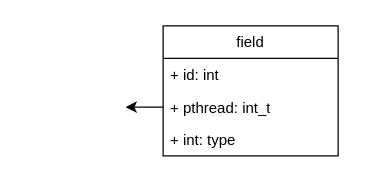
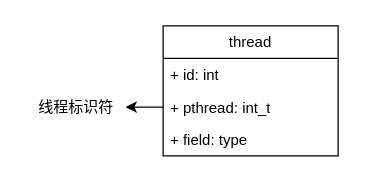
- <mxCell id="2" value="field" style="swimlane;fontStyle=0;childLayout=stackLayout;horizontal=1;startSize=26;fillColor=none;horizontalStack=0;resizeParent=1;resizeParentMax=0;resizeLast=0;collapsible=1;marginBottom=0;whiteSpace=wrap;html=1;" vertex="1" parent="1"><mxGeometry x="130" y="20" width="140" height="104" as="geometry" /></mxCell>
+ <mxCell id="2" value="thread" style="swimlane;fontStyle=0;childLayout=stackLayout;horizontal=1;startSize=26;fillColor=none;horizontalStack=0;resizeParent=1;resizeParentMax=0;resizeLast=0;collapsible=1;marginBottom=0;whiteSpace=wrap;html=1;" vertex="1" parent="1"><mxGeometry x="130" y="20" width="140" height="104" as="geometry" /></mxCell>
+ <mxCell id="7" value="线程标识符" style="text;html=1;align=center;verticalAlign=middle;resizable=0;points=[];autosize=1;strokeColor=none;fillColor=none;" vertex="1" parent="1"><mxGeometry x="20" y="70" width="80" height="30" as="geometry" /></mxCell>
- <mxCell id="6" value="+ int: type" style="text;strokeColor=none;fillColor=none;align=left;verticalAlign=top;spacingLeft=4;spacingRight=4;overflow=hidden;rotatable=0;points=[[0,0.5],[1,0.5]];portConstraint=eastwest;whiteSpace=wrap;html=1;" vertex="1" parent="2"><mxGeometry y="78" width="140" height="26" as="geometry" /></mxCell>
+ <mxCell id="6" value="+ field: type" style="text;strokeColor=none;fillColor=none;align=left;verticalAlign=top;spacingLeft=4;spacingRight=4;overflow=hidden;rotatable=0;points=[[0,0.5],[1,0.5]];portConstraint=eastwest;whiteSpace=wrap;html=1;" vertex="1" parent="2"><mxGeometry y="78" width="140" height="26" as="geometry" /></mxCell>
